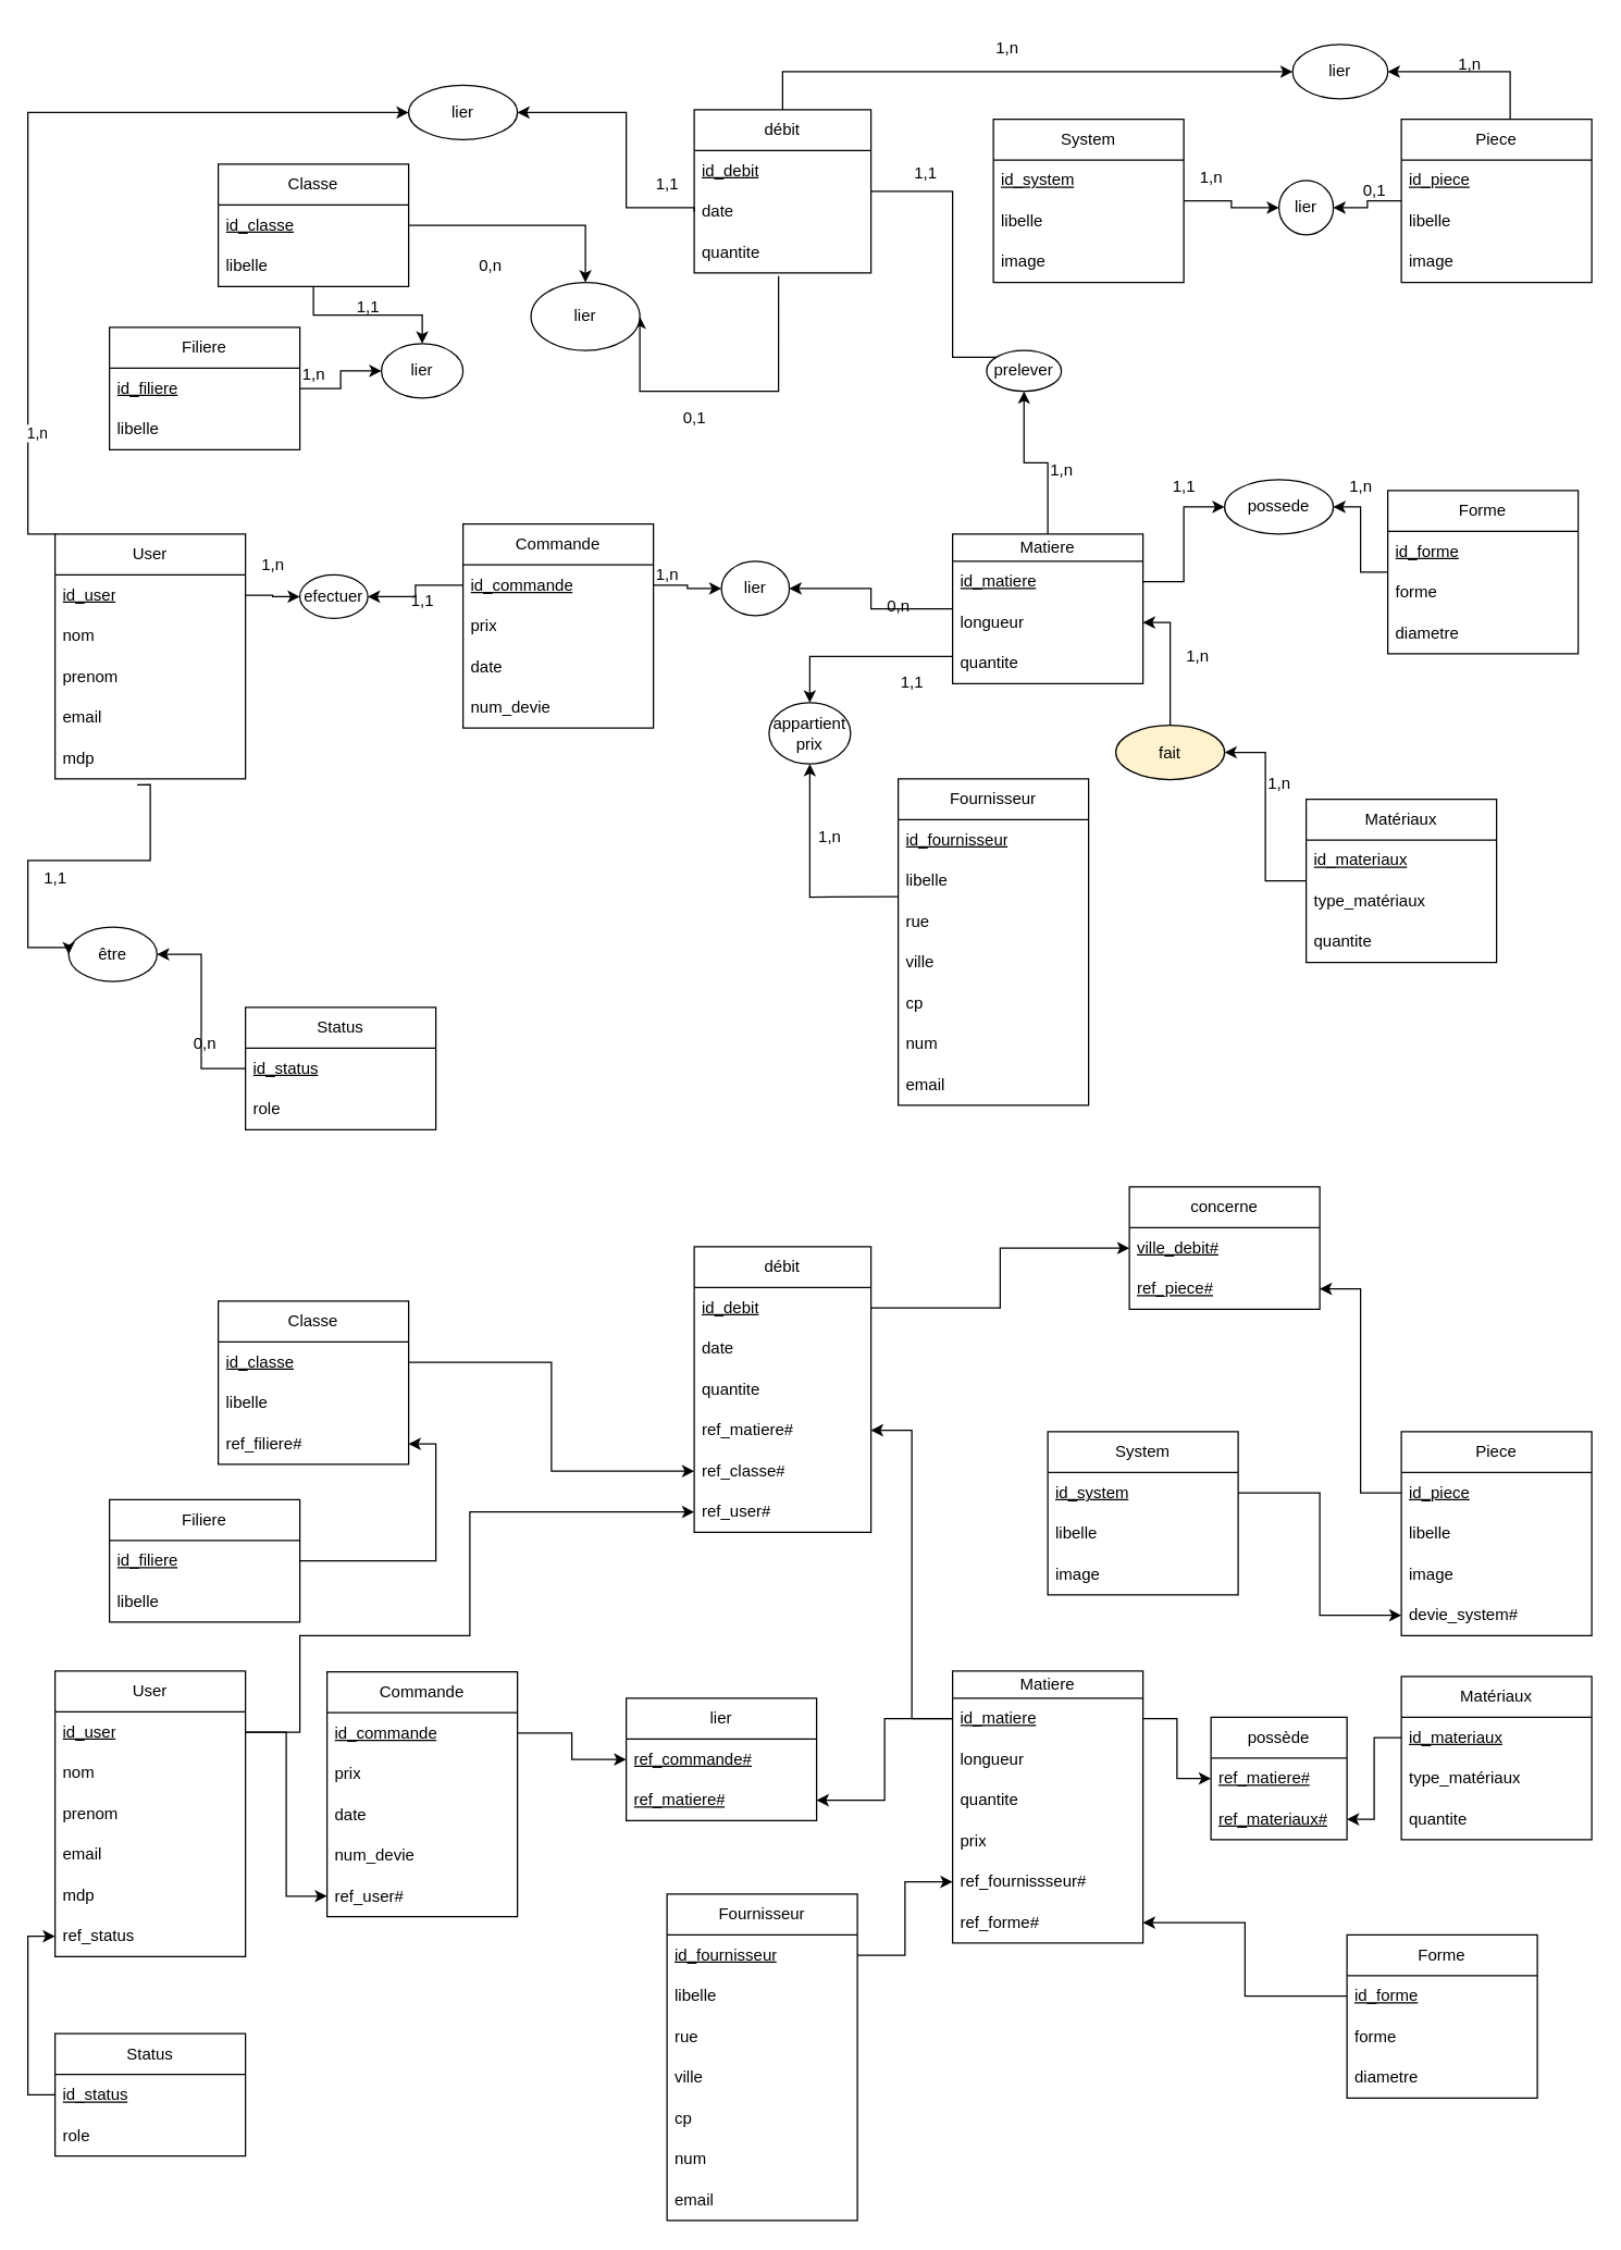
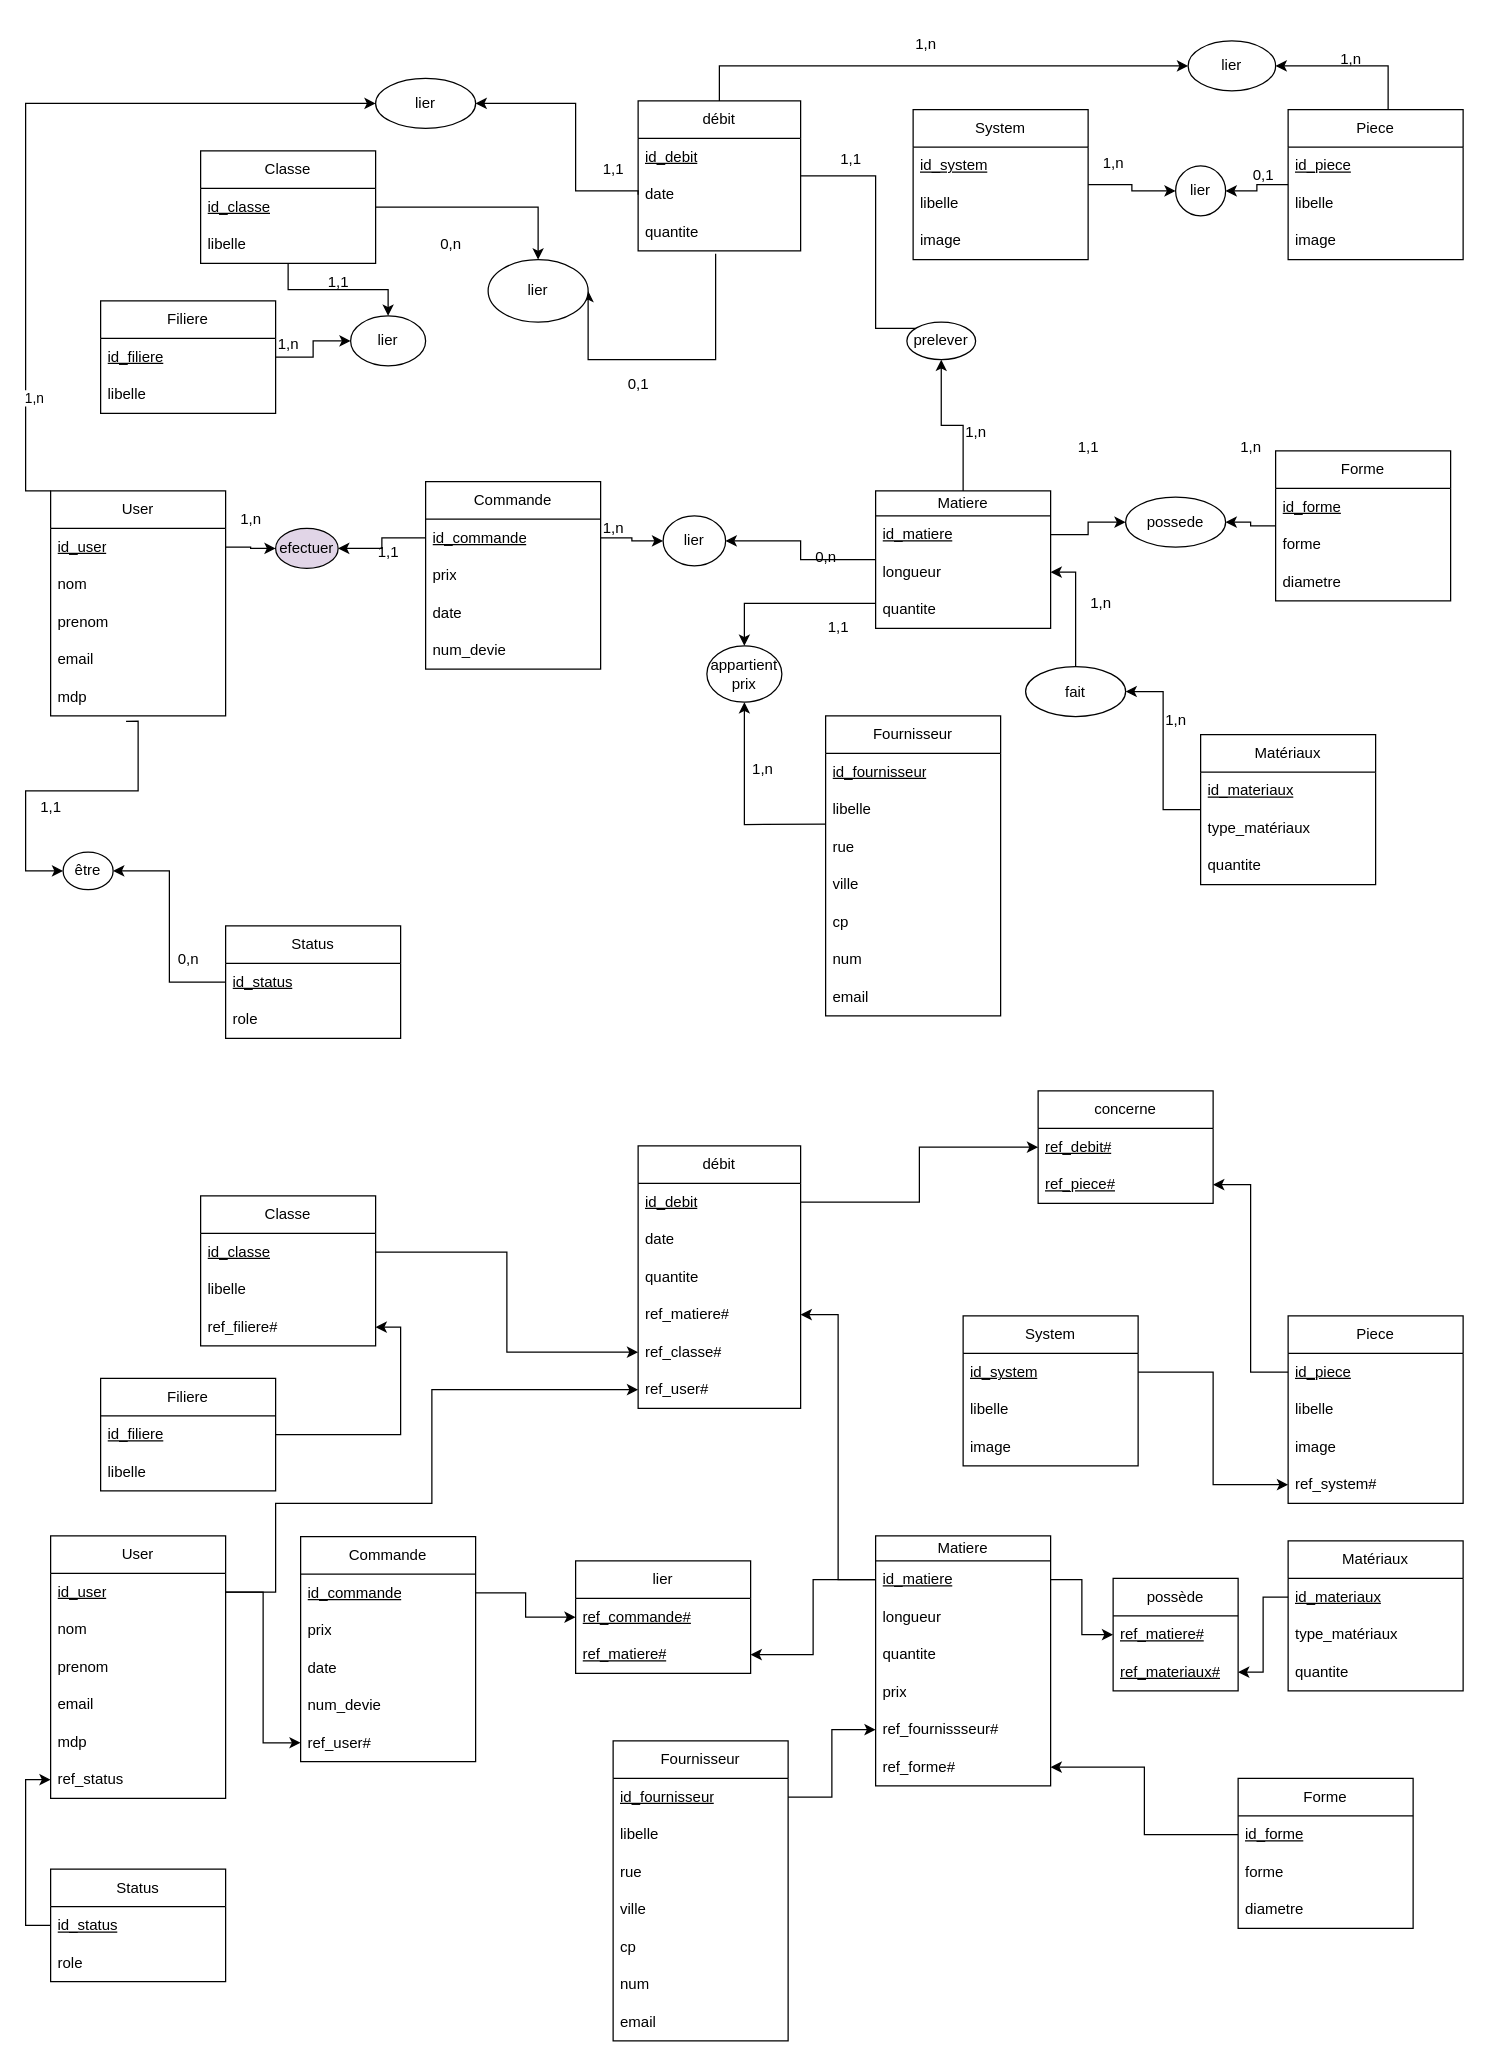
- <mxCell id="51" value="possede" style="ellipse;whiteSpace=wrap;html=1;" parent="1" vertex="1"><mxGeometry x="900" y="352" width="80" height="40" as="geometry" /></mxCell>
+ <mxCell id="51" value="possede" style="ellipse;whiteSpace=wrap;html=1;" parent="1" vertex="1"><mxGeometry x="900" y="397" width="80" height="40" as="geometry" /></mxCell>
- <mxCell id="32" value="efectuer" style="ellipse;whiteSpace=wrap;html=1;" parent="1" vertex="1"><mxGeometry x="220" y="422" width="50" height="32" as="geometry" /></mxCell>
+ <mxCell id="32" value="efectuer" style="ellipse;whiteSpace=wrap;html=1;fillColor=#e1d5e7;" parent="1" vertex="1"><mxGeometry x="220" y="422" width="50" height="32" as="geometry" /></mxCell>
- <mxCell id="56" value="fait" style="ellipse;whiteSpace=wrap;html=1;fillColor=#fff2cc;" parent="1" vertex="1"><mxGeometry x="820" y="532.5" width="80" height="40" as="geometry" /></mxCell>
+ <mxCell id="56" value="fait" style="ellipse;whiteSpace=wrap;html=1;" parent="1" vertex="1"><mxGeometry x="820" y="532.5" width="80" height="40" as="geometry" /></mxCell>
- <mxCell id="35" value="être" style="ellipse;whiteSpace=wrap;html=1;" parent="1" vertex="1"><mxGeometry x="50" y="681" width="65" height="40" as="geometry" /></mxCell>
+ <mxCell id="35" value="être" style="ellipse;whiteSpace=wrap;html=1;" parent="1" vertex="1"><mxGeometry x="50" y="681" width="40" height="30" as="geometry" /></mxCell>
- <mxCell id="188" value="ville_debit#" style="text;strokeColor=none;fillColor=none;align=left;verticalAlign=middle;spacingLeft=4;spacingRight=4;overflow=hidden;points=[[0,0.5],[1,0.5]];portConstraint=eastwest;rotatable=0;whiteSpace=wrap;html=1;fontStyle=4" vertex="1" parent="187"><mxGeometry y="30" width="140" height="30" as="geometry" /></mxCell>
+ <mxCell id="188" value="ref_debit#" style="text;strokeColor=none;fillColor=none;align=left;verticalAlign=middle;spacingLeft=4;spacingRight=4;overflow=hidden;points=[[0,0.5],[1,0.5]];portConstraint=eastwest;rotatable=0;whiteSpace=wrap;html=1;fontStyle=4" vertex="1" parent="187"><mxGeometry y="30" width="140" height="30" as="geometry" /></mxCell>
- <mxCell id="164" value="devie_system#" style="text;strokeColor=none;fillColor=none;align=left;verticalAlign=middle;spacingLeft=4;spacingRight=4;overflow=hidden;points=[[0,0.5],[1,0.5]];portConstraint=eastwest;rotatable=0;whiteSpace=wrap;html=1;" vertex="1" parent="160"><mxGeometry y="120" width="140" height="30" as="geometry" /></mxCell>
+ <mxCell id="164" value="ref_system#" style="text;strokeColor=none;fillColor=none;align=left;verticalAlign=middle;spacingLeft=4;spacingRight=4;overflow=hidden;points=[[0,0.5],[1,0.5]];portConstraint=eastwest;rotatable=0;whiteSpace=wrap;html=1;" vertex="1" parent="160"><mxGeometry y="120" width="140" height="30" as="geometry" /></mxCell>
